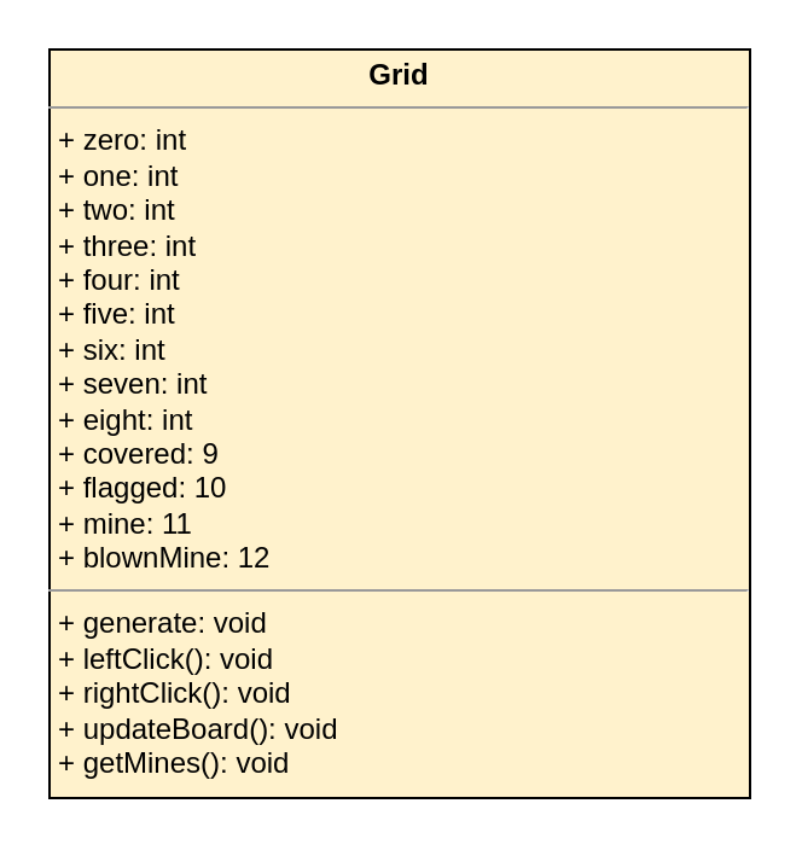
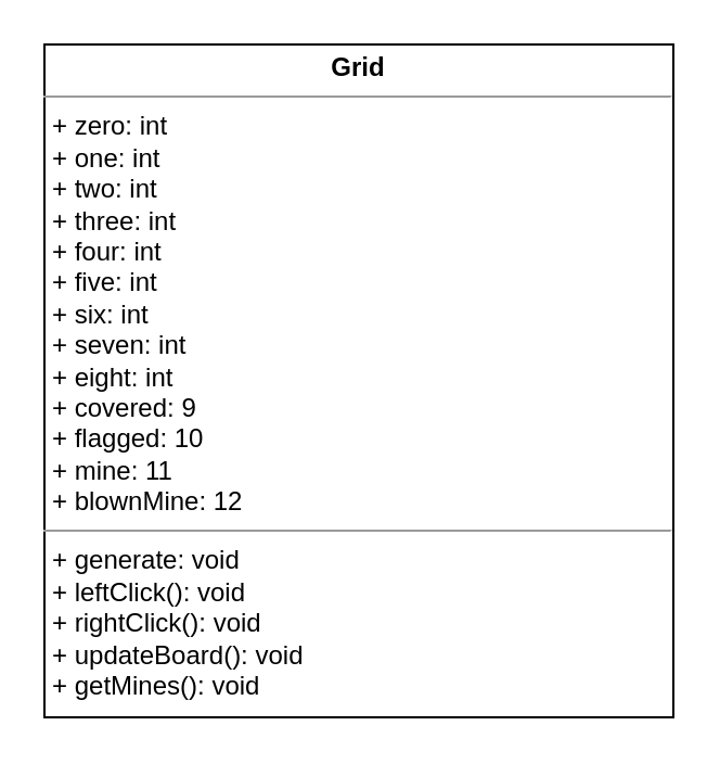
- <mxCell id="2" value="&lt;p style=&quot;margin: 0px ; margin-top: 4px ; text-align: center&quot;&gt;&lt;b&gt;Grid&lt;/b&gt;&lt;/p&gt;&lt;hr size=&quot;1&quot;&gt;&lt;p style=&quot;margin: 0px ; margin-left: 4px&quot;&gt;+ zero: int&lt;/p&gt;&lt;p style=&quot;margin: 0px ; margin-left: 4px&quot;&gt;+ one: int&lt;/p&gt;&lt;p style=&quot;margin: 0px ; margin-left: 4px&quot;&gt;+ two: int&lt;/p&gt;&lt;p style=&quot;margin: 0px ; margin-left: 4px&quot;&gt;+ three: int&lt;/p&gt;&lt;p style=&quot;margin: 0px ; margin-left: 4px&quot;&gt;+ four: int&lt;/p&gt;&lt;p style=&quot;margin: 0px ; margin-left: 4px&quot;&gt;+ five: int&lt;/p&gt;&lt;p style=&quot;margin: 0px ; margin-left: 4px&quot;&gt;+ six: int&lt;/p&gt;&lt;p style=&quot;margin: 0px ; margin-left: 4px&quot;&gt;+ seven: int&lt;/p&gt;&lt;p style=&quot;margin: 0px ; margin-left: 4px&quot;&gt;+ eight: int&lt;/p&gt;&lt;p style=&quot;margin: 0px ; margin-left: 4px&quot;&gt;+ covered: 9&lt;/p&gt;&lt;p style=&quot;margin: 0px ; margin-left: 4px&quot;&gt;+ flagged: 10&lt;/p&gt;&lt;p style=&quot;margin: 0px ; margin-left: 4px&quot;&gt;+ mine: 11&lt;/p&gt;&lt;p style=&quot;margin: 0px ; margin-left: 4px&quot;&gt;+ blownMine: 12&lt;/p&gt;&lt;hr size=&quot;1&quot;&gt;&lt;p style=&quot;margin: 0px ; margin-left: 4px&quot;&gt;+ generate: void&lt;/p&gt;&lt;p style=&quot;margin: 0px ; margin-left: 4px&quot;&gt;+ leftClick(): void&lt;/p&gt;&lt;p style=&quot;margin: 0px ; margin-left: 4px&quot;&gt;+ rightClick(): void&lt;/p&gt;&lt;p style=&quot;margin: 0px ; margin-left: 4px&quot;&gt;+ updateBoard(): void&lt;/p&gt;&lt;p style=&quot;margin: 0px ; margin-left: 4px&quot;&gt;+ getMines(): void&lt;/p&gt;" style="verticalAlign=top;align=left;overflow=fill;fontSize=12;fontFamily=Helvetica;html=1;fillColor=#fff2cc;" vertex="1" parent="1"><mxGeometry x="20" y="20" width="290" height="310" as="geometry" /></mxCell>
+ <mxCell id="2" value="&lt;p style=&quot;margin: 0px ; margin-top: 4px ; text-align: center&quot;&gt;&lt;b&gt;Grid&lt;/b&gt;&lt;/p&gt;&lt;hr size=&quot;1&quot;&gt;&lt;p style=&quot;margin: 0px ; margin-left: 4px&quot;&gt;+ zero: int&lt;/p&gt;&lt;p style=&quot;margin: 0px ; margin-left: 4px&quot;&gt;+ one: int&lt;/p&gt;&lt;p style=&quot;margin: 0px ; margin-left: 4px&quot;&gt;+ two: int&lt;/p&gt;&lt;p style=&quot;margin: 0px ; margin-left: 4px&quot;&gt;+ three: int&lt;/p&gt;&lt;p style=&quot;margin: 0px ; margin-left: 4px&quot;&gt;+ four: int&lt;/p&gt;&lt;p style=&quot;margin: 0px ; margin-left: 4px&quot;&gt;+ five: int&lt;/p&gt;&lt;p style=&quot;margin: 0px ; margin-left: 4px&quot;&gt;+ six: int&lt;/p&gt;&lt;p style=&quot;margin: 0px ; margin-left: 4px&quot;&gt;+ seven: int&lt;/p&gt;&lt;p style=&quot;margin: 0px ; margin-left: 4px&quot;&gt;+ eight: int&lt;/p&gt;&lt;p style=&quot;margin: 0px ; margin-left: 4px&quot;&gt;+ covered: 9&lt;/p&gt;&lt;p style=&quot;margin: 0px ; margin-left: 4px&quot;&gt;+ flagged: 10&lt;/p&gt;&lt;p style=&quot;margin: 0px ; margin-left: 4px&quot;&gt;+ mine: 11&lt;/p&gt;&lt;p style=&quot;margin: 0px ; margin-left: 4px&quot;&gt;+ blownMine: 12&lt;/p&gt;&lt;hr size=&quot;1&quot;&gt;&lt;p style=&quot;margin: 0px ; margin-left: 4px&quot;&gt;+ generate: void&lt;/p&gt;&lt;p style=&quot;margin: 0px ; margin-left: 4px&quot;&gt;+ leftClick(): void&lt;/p&gt;&lt;p style=&quot;margin: 0px ; margin-left: 4px&quot;&gt;+ rightClick(): void&lt;/p&gt;&lt;p style=&quot;margin: 0px ; margin-left: 4px&quot;&gt;+ updateBoard(): void&lt;/p&gt;&lt;p style=&quot;margin: 0px ; margin-left: 4px&quot;&gt;+ getMines(): void&lt;/p&gt;" style="verticalAlign=top;align=left;overflow=fill;fontSize=12;fontFamily=Helvetica;html=1;" vertex="1" parent="1"><mxGeometry x="20" y="20" width="290" height="310" as="geometry" /></mxCell>
